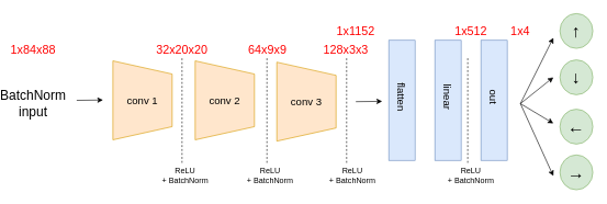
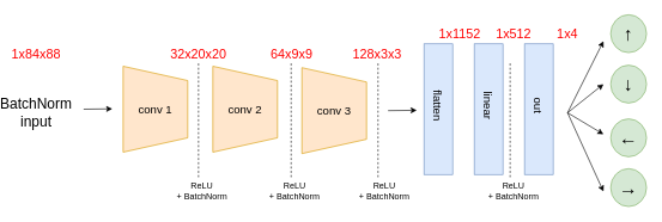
- <mxCell id="48" value="1x1152" style="text;html=1;strokeColor=none;fillColor=none;align=center;verticalAlign=middle;whiteSpace=wrap;rounded=0;fontSize=18;fontColor=#FF0000;" vertex="1" parent="1"><mxGeometry x="510" y="36.5" width="40" height="20" as="geometry" /></mxCell>
+ <mxCell id="48" value="1x1152" style="text;html=1;strokeColor=none;fillColor=none;align=center;verticalAlign=middle;whiteSpace=wrap;rounded=0;fontSize=18;fontColor=#FF0000;" vertex="1" parent="1"><mxGeometry x="610" y="36.5" width="40" height="20" as="geometry" /></mxCell>
